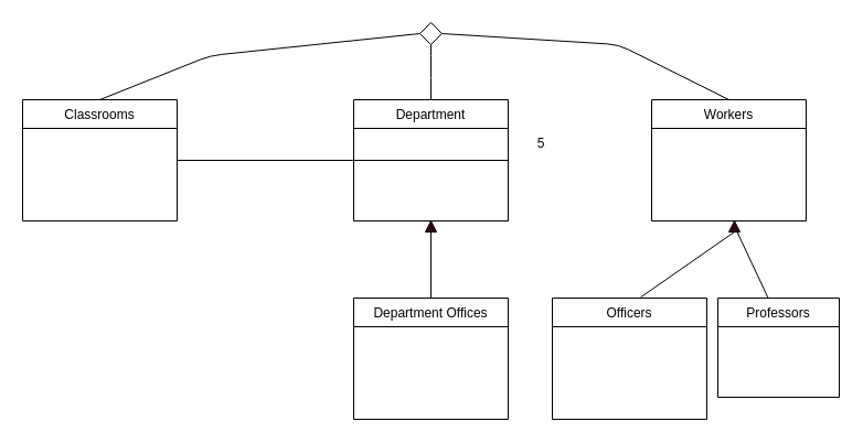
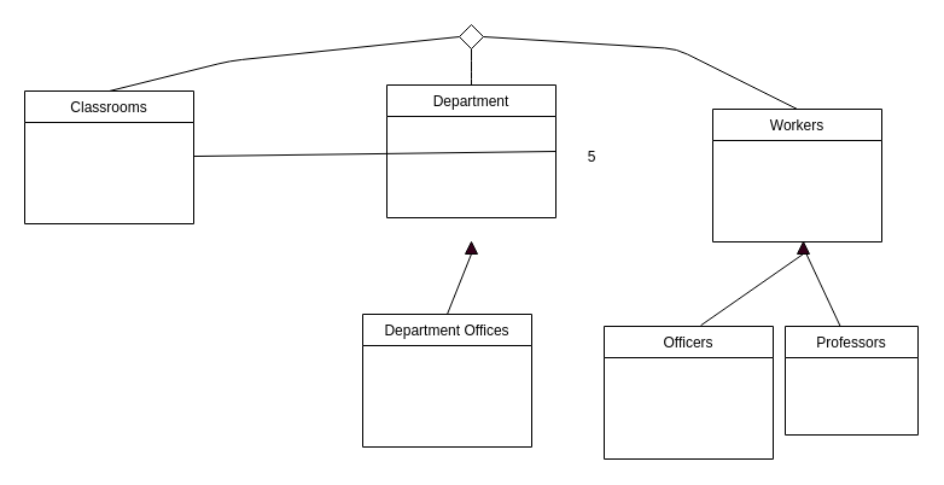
- <mxCell id="2" value="Classrooms" style="swimlane;fontStyle=0;childLayout=stackLayout;horizontal=1;startSize=26;horizontalStack=0;resizeParent=1;resizeParentMax=0;resizeLast=0;collapsible=1;marginBottom=0;" vertex="1" parent="1"><mxGeometry x="20" y="90" width="140" height="110" as="geometry" /></mxCell>
+ <mxCell id="2" value="Classrooms" style="swimlane;fontStyle=0;childLayout=stackLayout;horizontal=1;startSize=26;horizontalStack=0;resizeParent=1;resizeParentMax=0;resizeLast=0;collapsible=1;marginBottom=0;" vertex="1" parent="1"><mxGeometry x="20" y="75" width="140" height="110" as="geometry" /></mxCell>
- <mxCell id="3" value="Department" style="swimlane;fontStyle=0;childLayout=stackLayout;horizontal=1;startSize=26;horizontalStack=0;resizeParent=1;resizeParentMax=0;resizeLast=0;collapsible=1;marginBottom=0;" vertex="1" parent="1"><mxGeometry x="320" y="90" width="140" height="110" as="geometry" /></mxCell>
+ <mxCell id="3" value="Department" style="swimlane;fontStyle=0;childLayout=stackLayout;horizontal=1;startSize=26;horizontalStack=0;resizeParent=1;resizeParentMax=0;resizeLast=0;collapsible=1;marginBottom=0;" vertex="1" parent="1"><mxGeometry x="320" y="70" width="140" height="110" as="geometry" /></mxCell>
- <mxCell id="4" value="Department Offices" style="swimlane;fontStyle=0;childLayout=stackLayout;horizontal=1;startSize=26;horizontalStack=0;resizeParent=1;resizeParentMax=0;resizeLast=0;collapsible=1;marginBottom=0;" vertex="1" parent="1"><mxGeometry x="320" y="270" width="140" height="110" as="geometry" /></mxCell>
+ <mxCell id="4" value="Department Offices" style="swimlane;fontStyle=0;childLayout=stackLayout;horizontal=1;startSize=26;horizontalStack=0;resizeParent=1;resizeParentMax=0;resizeLast=0;collapsible=1;marginBottom=0;" vertex="1" parent="1"><mxGeometry x="300" y="260" width="140" height="110" as="geometry" /></mxCell>
